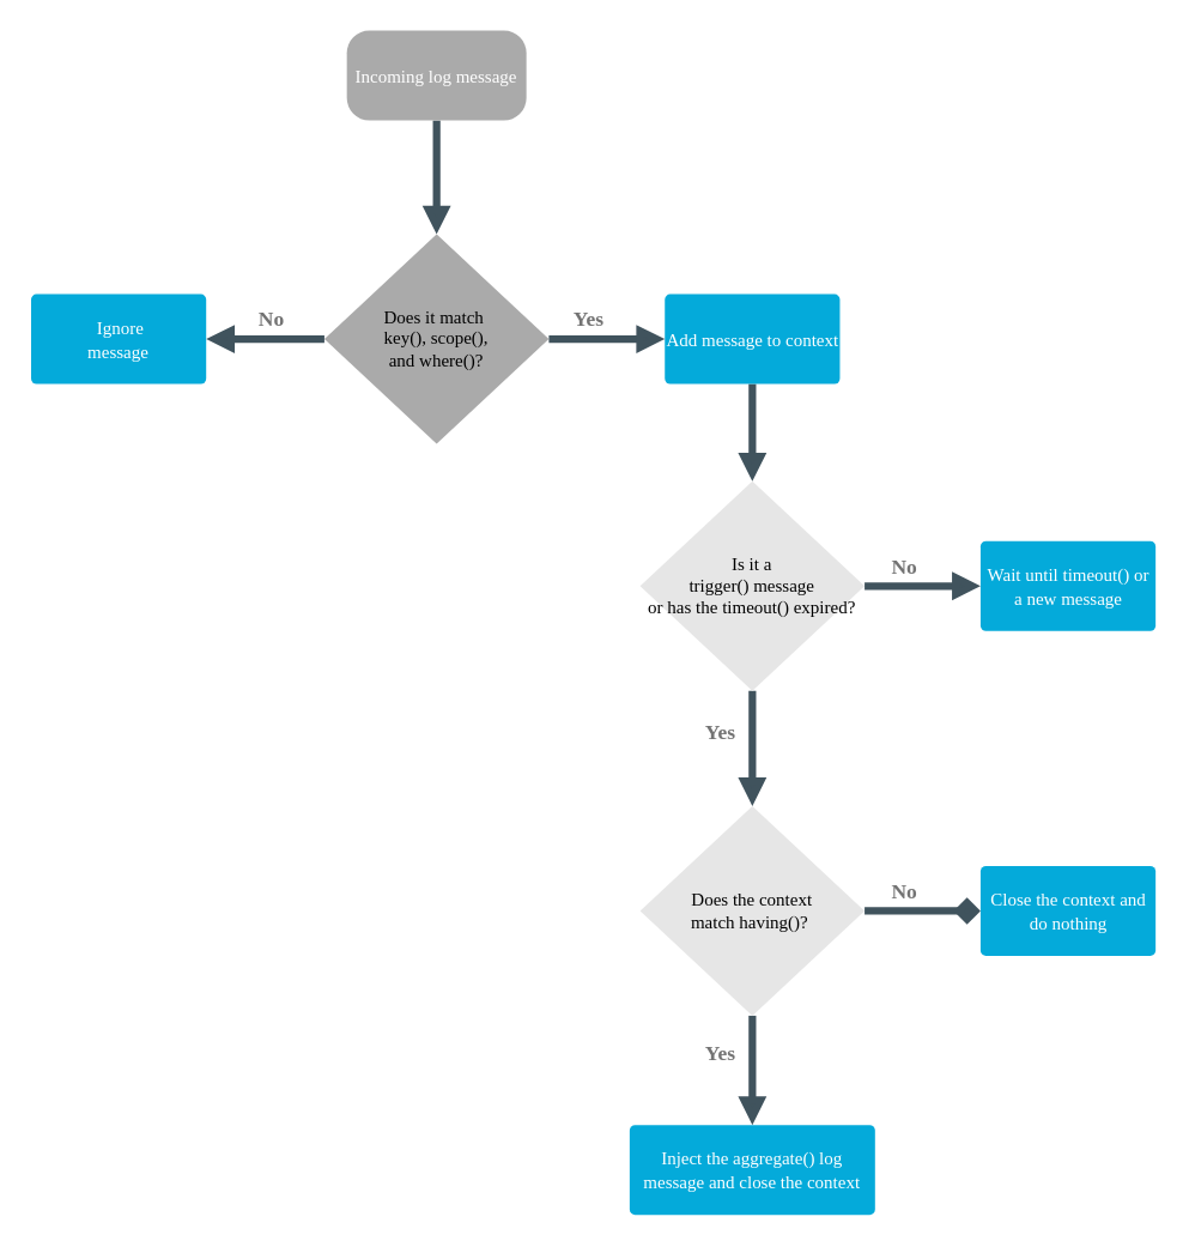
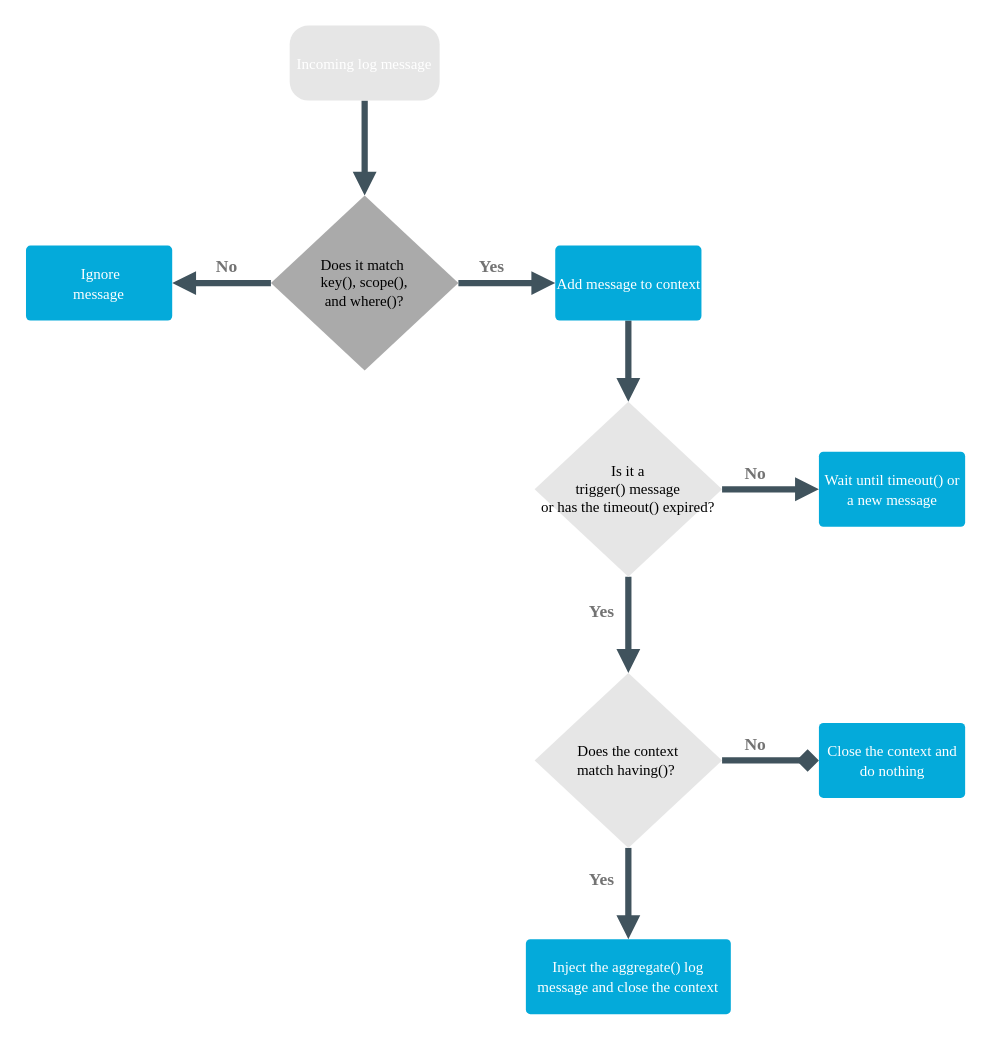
- <mxCell id="3" value="&lt;font style=&quot;font-size: 12px&quot;&gt;Incoming log message&lt;/font&gt;" style="rounded=1;whiteSpace=wrap;html=1;fillColor=#AAAAAA;strokeColor=none;strokeWidth=4;arcSize=25;fontColor=#FFFFFF;fontFamily=Verdana;fontSize=13;fontStyle=0" parent="1" vertex="1"><mxGeometry x="231" y="20" width="120" height="60" as="geometry" /></mxCell>
+ <mxCell id="3" value="&lt;font style=&quot;font-size: 12px&quot;&gt;Incoming log message&lt;/font&gt;" style="rounded=1;whiteSpace=wrap;html=1;fillColor=#e6e6e6;strokeColor=none;strokeWidth=4;arcSize=25;fontColor=#FFFFFF;fontFamily=Verdana;fontSize=13;fontStyle=0;" parent="1" vertex="1"><mxGeometry x="231" y="20" width="120" height="60" as="geometry" /></mxCell>
